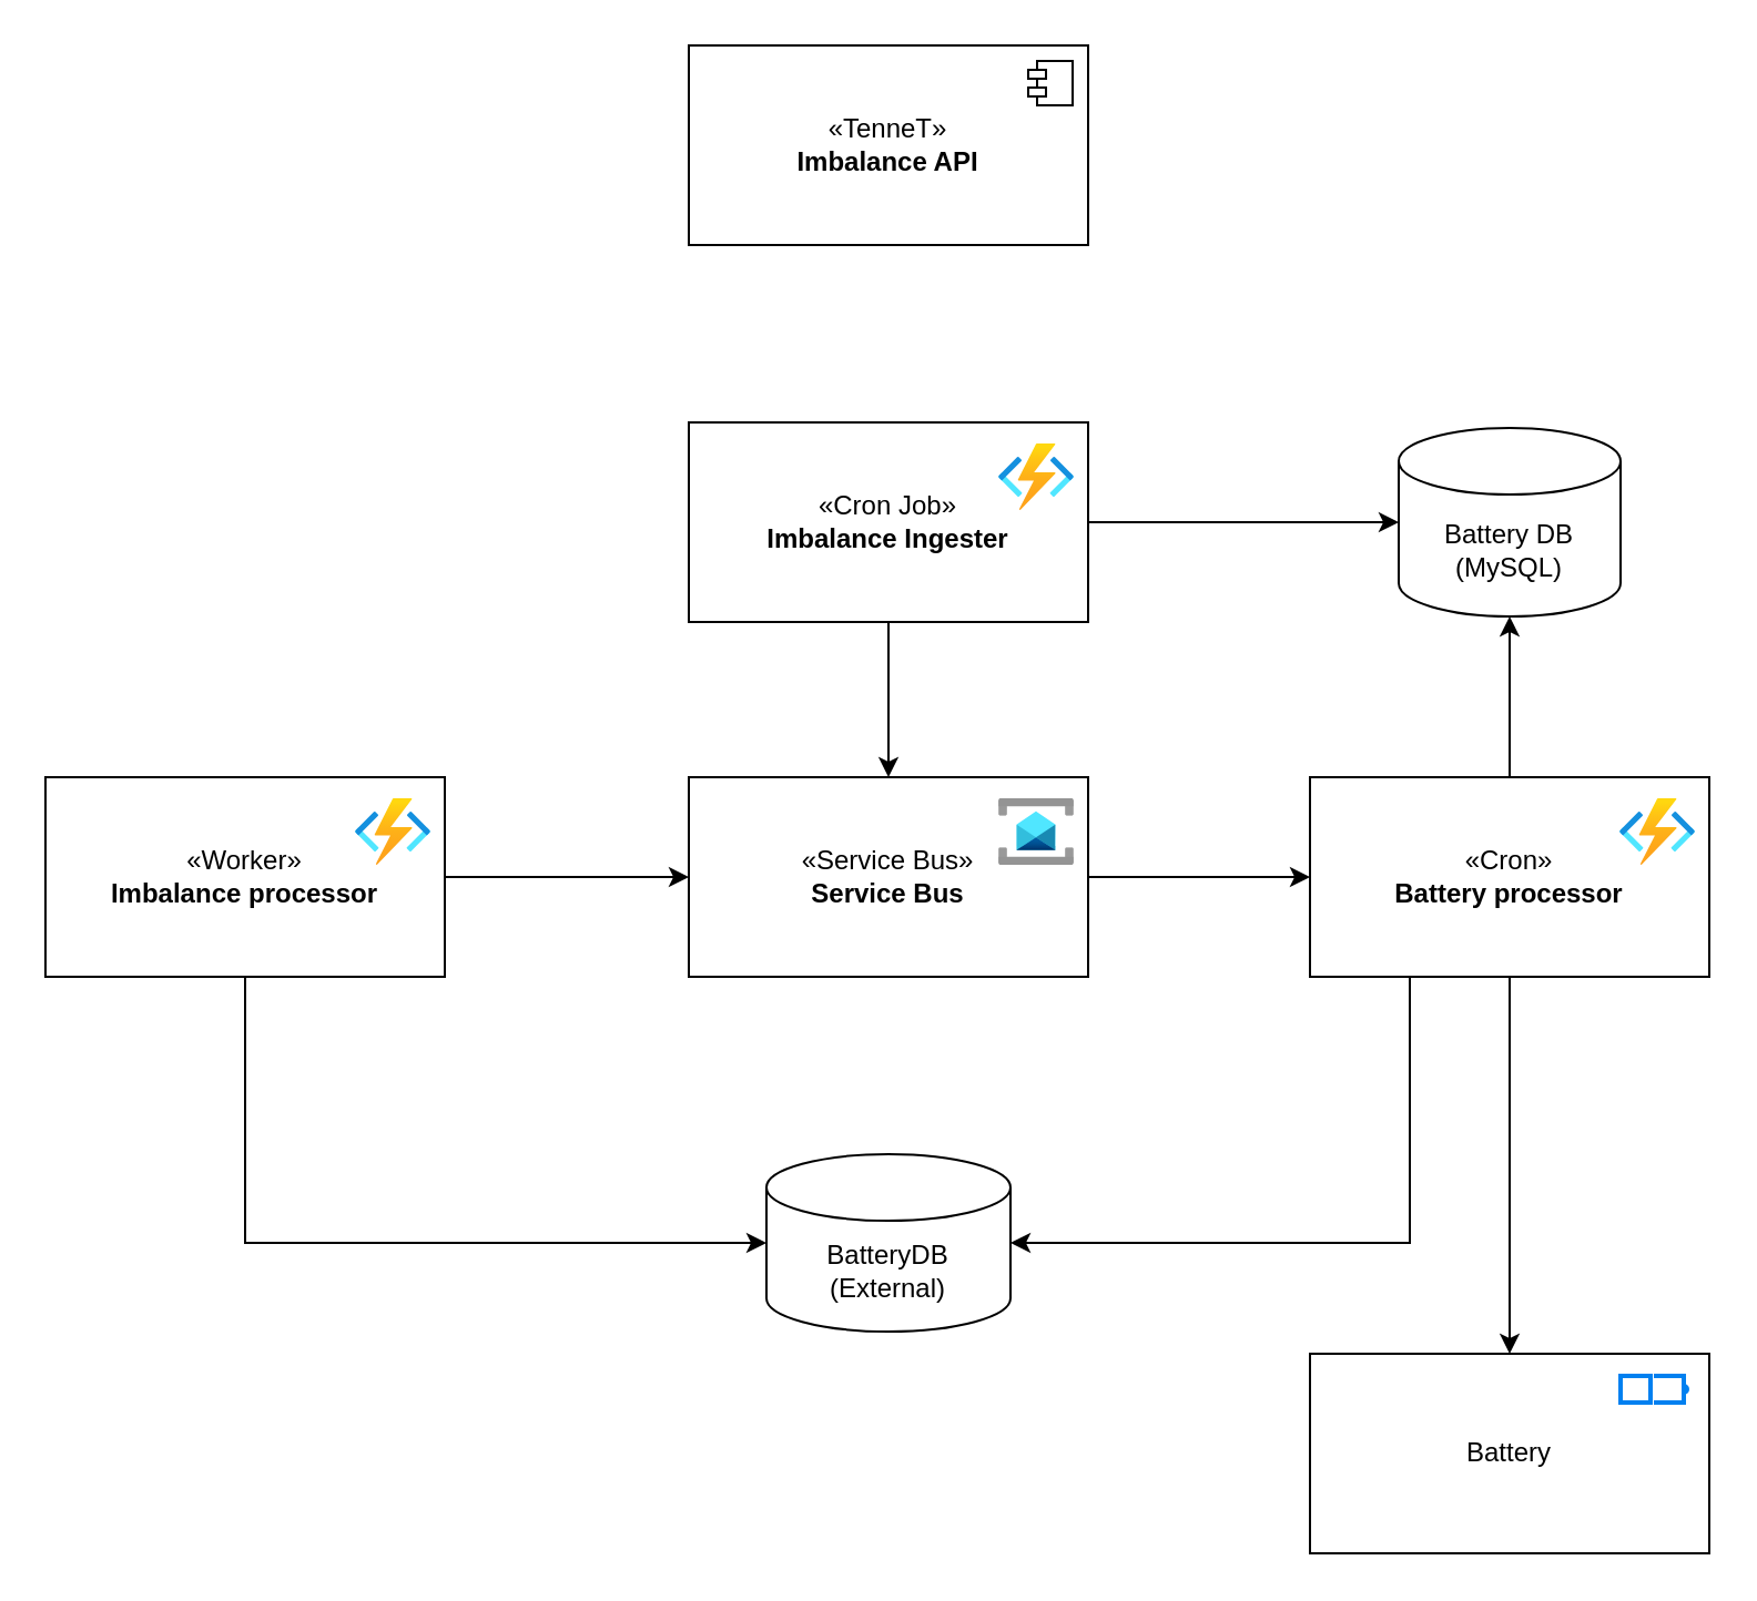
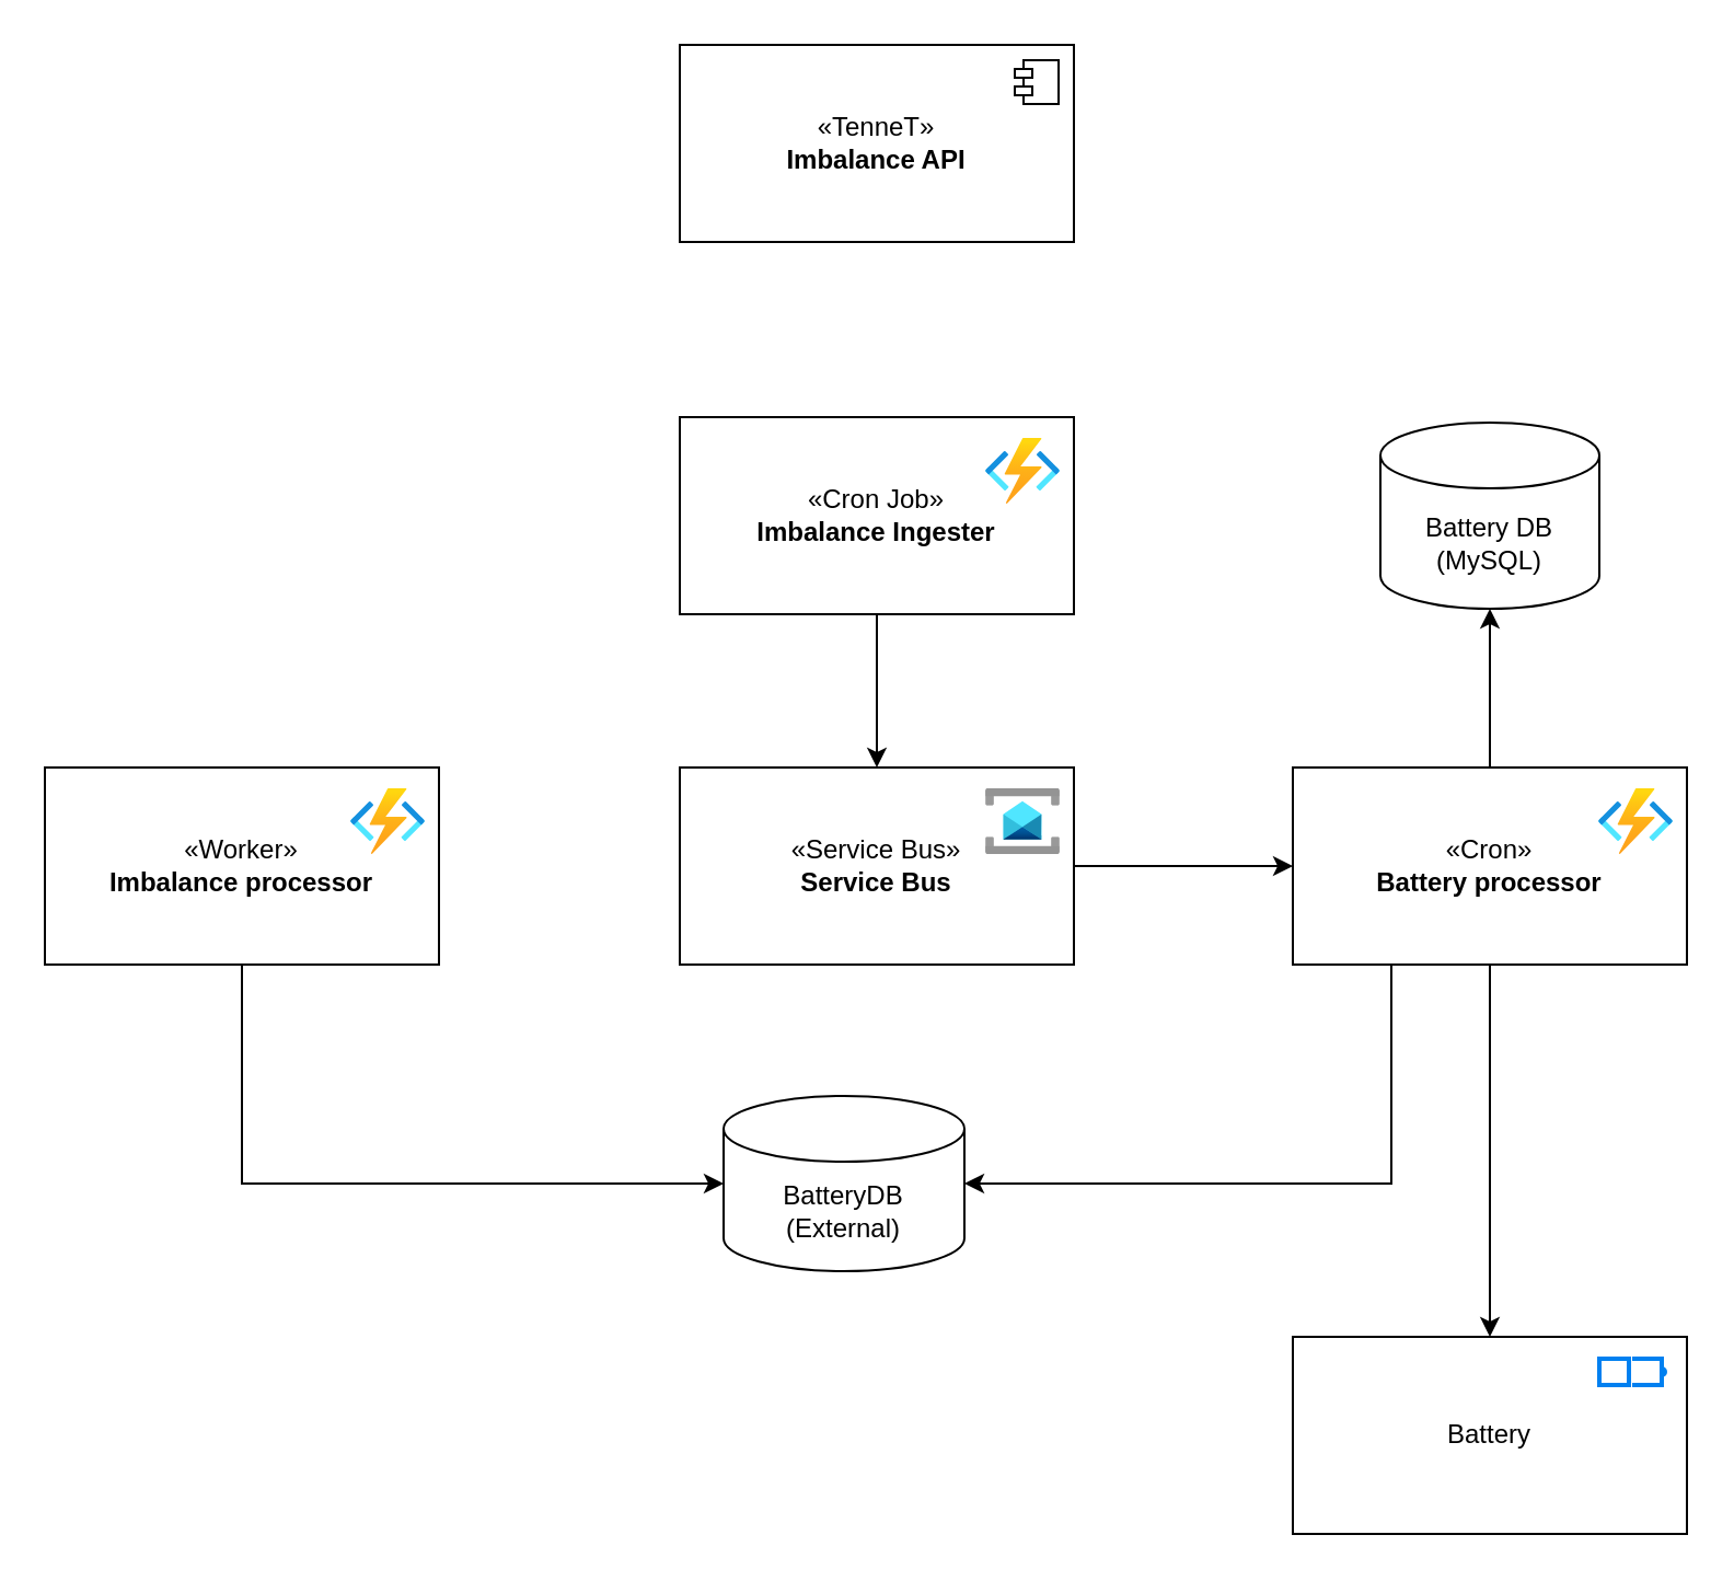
- <mxCell id="8" style="edgeStyle=orthogonalEdgeStyle;rounded=0;orthogonalLoop=1;jettySize=auto;html=1;exitX=1;exitY=0.5;exitDx=0;exitDy=0;entryX=0;entryY=0.5;entryDx=0;entryDy=0;entryPerimeter=0;" parent="1" source="5" target="7" edge="1"><mxGeometry relative="1" as="geometry" /></mxCell>
- <mxCell id="26" style="edgeStyle=orthogonalEdgeStyle;rounded=0;orthogonalLoop=1;jettySize=auto;html=1;exitX=1;exitY=0.5;exitDx=0;exitDy=0;entryX=0;entryY=0.5;entryDx=0;entryDy=0;" edge="1" parent="1" source="10" target="13"><mxGeometry relative="1" as="geometry" /></mxCell>
- <mxCell id="16" value="BatteryDB&lt;div&gt;(External)&lt;/div&gt;" style="shape=cylinder3;whiteSpace=wrap;html=1;boundedLbl=1;backgroundOutline=1;size=15;" parent="1" vertex="1"><mxGeometry x="345" y="520" width="110" height="80" as="geometry" /></mxCell>
+ <mxCell id="16" value="BatteryDB&lt;div&gt;(External)&lt;/div&gt;" style="shape=cylinder3;whiteSpace=wrap;html=1;boundedLbl=1;backgroundOutline=1;size=15;" parent="1" vertex="1"><mxGeometry x="330" y="500" width="110" height="80" as="geometry" /></mxCell>
